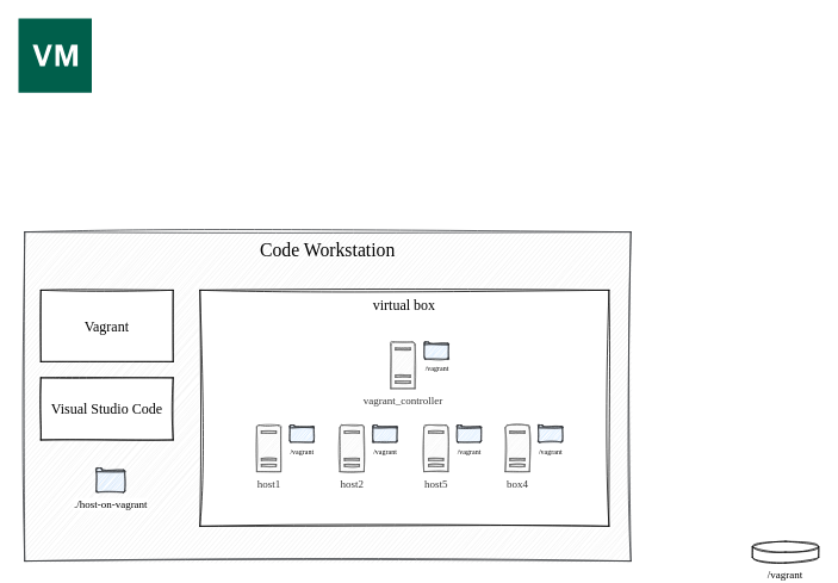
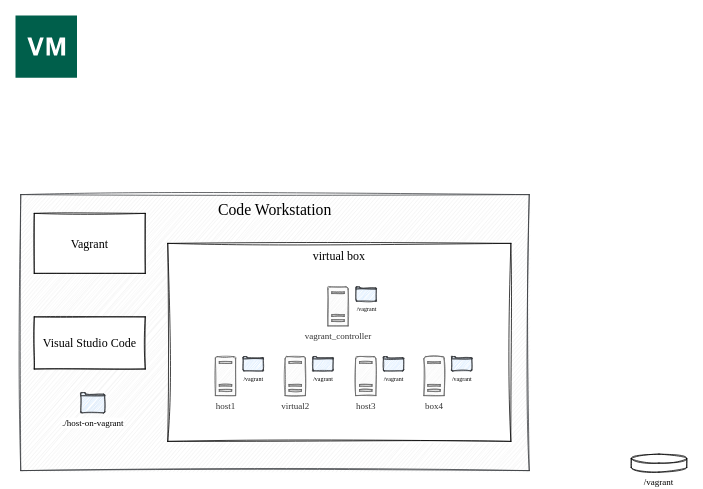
- <mxCell id="4" value="Vagrant" style="rounded=0;whiteSpace=wrap;html=1;sketch=1;hachureGap=4;jiggle=1;curveFitting=1;fontFamily=Virgil;fontSource=https%3A%2F%2Fgithub.com%2Fexcalidraw%2Fvirgil%2Fraw%2Frefs%2Fheads%2Fmain%2FVirgil.woff2;fontSize=16;fontStyle=0;fillWeight=-1;" vertex="1" parent="1"><mxGeometry x="45" y="324" width="148" height="80" as="geometry" /></mxCell>
+ <mxCell id="4" value="Vagrant" style="rounded=0;whiteSpace=wrap;html=1;sketch=1;hachureGap=4;jiggle=1;curveFitting=1;fontFamily=Virgil;fontSource=https%3A%2F%2Fgithub.com%2Fexcalidraw%2Fvirgil%2Fraw%2Frefs%2Fheads%2Fmain%2FVirgil.woff2;fontSize=16;fontStyle=0;fillWeight=-1;" vertex="1" parent="1"><mxGeometry x="45" y="284" width="148" height="80" as="geometry" /></mxCell>
- <mxCell id="15" value="host2" style="sketch=1;pointerEvents=1;shadow=0;dashed=0;html=1;strokeColor=#666666;fillColor=#f5f5f5;labelPosition=center;verticalLabelPosition=bottom;verticalAlign=top;outlineConnect=0;align=center;shape=mxgraph.office.servers.server_generic;hachureGap=1;jiggle=1;curveFitting=1;fontFamily=Virgil;fontSource=https%3A%2F%2Fgithub.com%2Fexcalidraw%2Fvirgil%2Fraw%2Frefs%2Fheads%2Fmain%2FVirgil.woff2;fontSize=12;fontColor=#333333;fillWeight=-1;hachureAngle=-41;disableMultiStrokeFill=1;disableMultiStroke=0;simplification=0;" vertex="1" parent="1"><mxGeometry x="379.5" y="475" width="27" height="52" as="geometry" /></mxCell>
+ <mxCell id="15" value="virtual2" style="sketch=1;pointerEvents=1;shadow=0;dashed=0;html=1;strokeColor=#666666;fillColor=#f5f5f5;labelPosition=center;verticalLabelPosition=bottom;verticalAlign=top;outlineConnect=0;align=center;shape=mxgraph.office.servers.server_generic;hachureGap=1;jiggle=1;curveFitting=1;fontFamily=Virgil;fontSource=https%3A%2F%2Fgithub.com%2Fexcalidraw%2Fvirgil%2Fraw%2Frefs%2Fheads%2Fmain%2FVirgil.woff2;fontSize=12;fontColor=#333333;fillWeight=-1;hachureAngle=-41;disableMultiStrokeFill=1;disableMultiStroke=0;simplification=0;" vertex="1" parent="1"><mxGeometry x="379.5" y="475" width="27" height="52" as="geometry" /></mxCell>
- <mxCell id="13" value="host5" style="sketch=1;pointerEvents=1;shadow=0;dashed=0;html=1;strokeColor=#666666;fillColor=#f5f5f5;labelPosition=center;verticalLabelPosition=bottom;verticalAlign=top;outlineConnect=0;align=center;shape=mxgraph.office.servers.server_generic;hachureGap=1;jiggle=1;curveFitting=1;fontFamily=Virgil;fontSource=https%3A%2F%2Fgithub.com%2Fexcalidraw%2Fvirgil%2Fraw%2Frefs%2Fheads%2Fmain%2FVirgil.woff2;fontSize=12;fontColor=#333333;fillWeight=-1;hachureAngle=-41;disableMultiStrokeFill=1;disableMultiStroke=0;simplification=0;" vertex="1" parent="1"><mxGeometry x="473.5" y="475" width="27" height="52" as="geometry" /></mxCell>
+ <mxCell id="13" value="host3" style="sketch=1;pointerEvents=1;shadow=0;dashed=0;html=1;strokeColor=#666666;fillColor=#f5f5f5;labelPosition=center;verticalLabelPosition=bottom;verticalAlign=top;outlineConnect=0;align=center;shape=mxgraph.office.servers.server_generic;hachureGap=1;jiggle=1;curveFitting=1;fontFamily=Virgil;fontSource=https%3A%2F%2Fgithub.com%2Fexcalidraw%2Fvirgil%2Fraw%2Frefs%2Fheads%2Fmain%2FVirgil.woff2;fontSize=12;fontColor=#333333;fillWeight=-1;hachureAngle=-41;disableMultiStrokeFill=1;disableMultiStroke=0;simplification=0;" vertex="1" parent="1"><mxGeometry x="473.5" y="475" width="27" height="52" as="geometry" /></mxCell>
